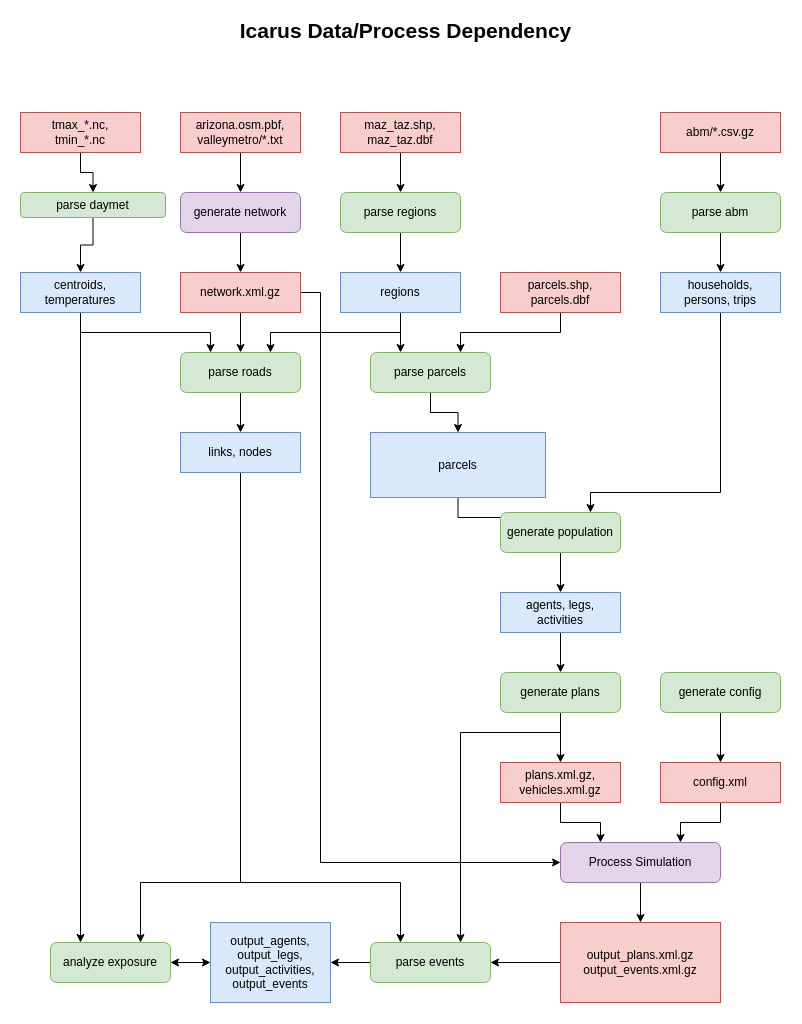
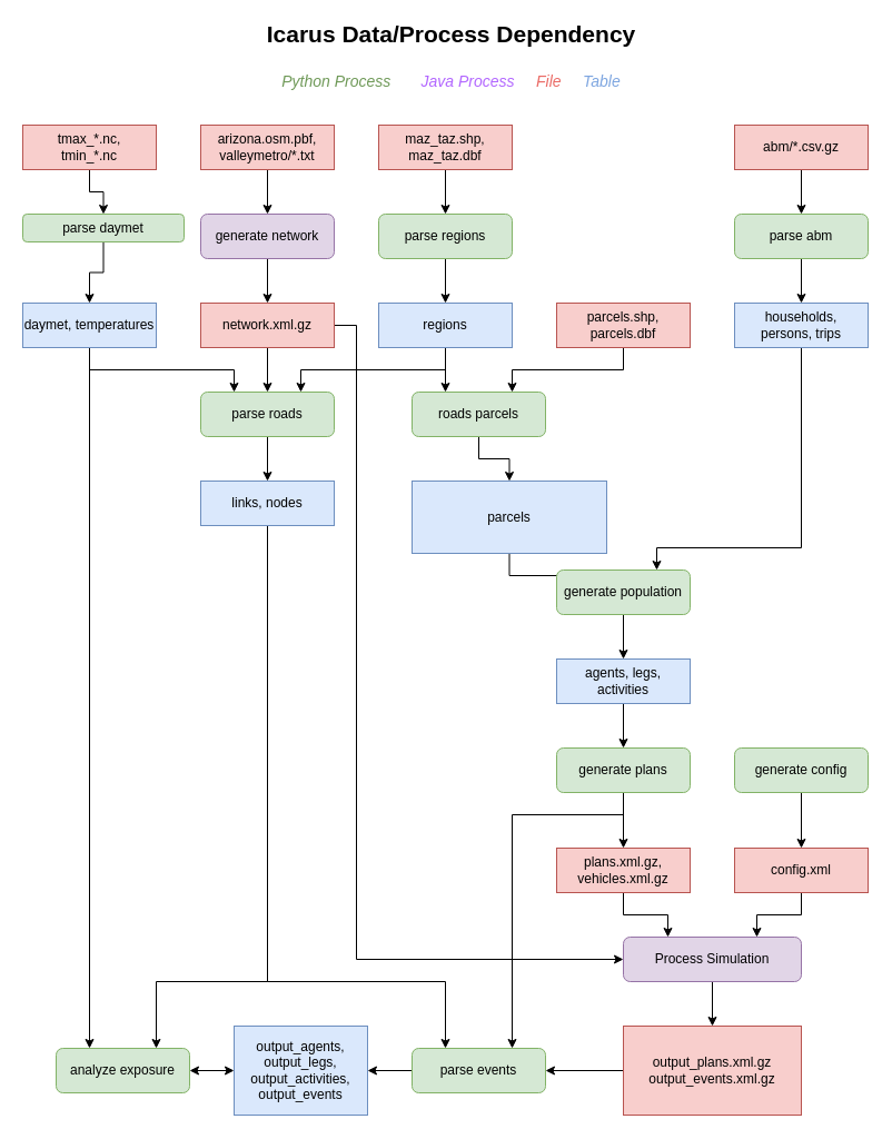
+ <mxCell id="63" value="&lt;i&gt;&lt;font style=&quot;font-size: 14px&quot;&gt;&lt;font color=&quot;#6F9958&quot;&gt;Python Process&lt;/font&gt;&amp;nbsp;&amp;nbsp;&amp;nbsp;&amp;nbsp;&amp;nbsp;&amp;nbsp; &lt;font color=&quot;#B266FF&quot;&gt;Java Process&lt;/font&gt;&amp;nbsp;&amp;nbsp;&amp;nbsp;&amp;nbsp; &lt;font color=&quot;#EA6B66&quot;&gt;File&lt;/font&gt;&amp;nbsp;&amp;nbsp;&amp;nbsp;&amp;nbsp; &lt;font color=&quot;#7EA6E0&quot;&gt;Table&lt;/font&gt;&lt;br&gt;&lt;/font&gt;&lt;/i&gt;" style="text;html=1;align=center;verticalAlign=middle;resizable=0;points=[];autosize=1;" parent="1" vertex="1"><mxGeometry x="245" y="63" width="320" height="20" as="geometry" /></mxCell>
- <mxCell id="12" value="centroids, temperatures" style="rounded=0;whiteSpace=wrap;html=1;fillColor=#dae8fc;strokeColor=#6c8ebf;" parent="1" vertex="1"><mxGeometry x="20" y="272" width="120" height="40" as="geometry" /></mxCell>
+ <mxCell id="12" value="daymet, temperatures" style="rounded=0;whiteSpace=wrap;html=1;fillColor=#dae8fc;strokeColor=#6c8ebf;" parent="1" vertex="1"><mxGeometry x="20" y="272" width="120" height="40" as="geometry" /></mxCell>
- <mxCell id="54" value="&lt;div&gt;parse parcels&lt;/div&gt;" style="rounded=1;whiteSpace=wrap;html=1;fillColor=#d5e8d4;strokeColor=#82b366;" parent="1" vertex="1"><mxGeometry x="370" y="352" width="120" height="40" as="geometry" /></mxCell>
+ <mxCell id="54" value="&lt;div&gt;roads parcels&lt;/div&gt;" style="rounded=1;whiteSpace=wrap;html=1;fillColor=#d5e8d4;strokeColor=#82b366;" parent="1" vertex="1"><mxGeometry x="370" y="352" width="120" height="40" as="geometry" /></mxCell>
